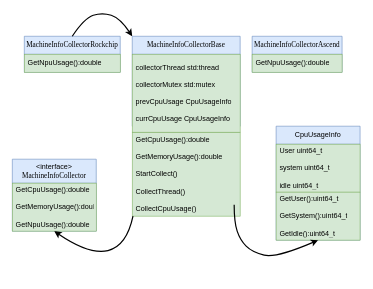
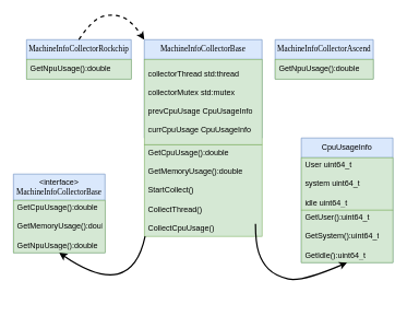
- <mxCell id="6" value="" style="curved=1;endArrow=classic;html=1;rounded=0;exitX=0.5;exitY=0;exitDx=0;exitDy=0;entryX=0;entryY=0;entryDx=0;entryDy=0;strokeWidth=2;" parent="1" source="2" target="7" edge="1"><mxGeometry width="50" height="50" relative="1" as="geometry"><mxPoint x="350" y="210" as="sourcePoint" /><mxPoint x="400" y="160" as="targetPoint" /><Array as="points"><mxPoint x="140" y="30" /><mxPoint x="170" y="20" /><mxPoint x="200" y="30" /></Array></mxGeometry></mxCell>
+ <mxCell id="6" value="" style="curved=1;endArrow=classic;html=1;rounded=0;exitX=0.5;exitY=0;exitDx=0;exitDy=0;entryX=0;entryY=0;entryDx=0;entryDy=0;strokeWidth=2;dashed=1;" parent="1" source="2" target="7" edge="1"><mxGeometry width="50" height="50" relative="1" as="geometry"><mxPoint x="350" y="210" as="sourcePoint" /><mxPoint x="400" y="160" as="targetPoint" /><Array as="points"><mxPoint x="140" y="30" /><mxPoint x="170" y="20" /><mxPoint x="200" y="30" /></Array></mxGeometry></mxCell>
- <mxCell id="10" value="&lt;div&gt;&amp;lt;interface&amp;gt;&lt;/div&gt;&lt;div&gt;&lt;span style=&quot;mso-spacerun:'yes';font-family:'Times New Roman';mso-fareast-font-family:宋体;&quot;&gt;MachineInfoCollector&lt;/span&gt;&lt;br&gt;&lt;/div&gt;" style="swimlane;fontStyle=0;childLayout=stackLayout;horizontal=1;startSize=40;horizontalStack=0;resizeParent=1;resizeParentMax=0;resizeLast=0;collapsible=1;marginBottom=0;whiteSpace=wrap;html=1;fillColor=#dae8fc;strokeColor=#6c8ebf;" parent="1" vertex="1"><mxGeometry x="20" y="265" width="140" height="120" as="geometry" /></mxCell>
+ <mxCell id="10" value="&lt;div&gt;&amp;lt;interface&amp;gt;&lt;/div&gt;&lt;div&gt;&lt;span style=&quot;mso-spacerun:'yes';font-family:'Times New Roman';mso-fareast-font-family:宋体;&quot;&gt;MachineInfoCollectorBase&lt;/span&gt;&lt;br&gt;&lt;/div&gt;" style="swimlane;fontStyle=0;childLayout=stackLayout;horizontal=1;startSize=40;horizontalStack=0;resizeParent=1;resizeParentMax=0;resizeLast=0;collapsible=1;marginBottom=0;whiteSpace=wrap;html=1;fillColor=#dae8fc;strokeColor=#6c8ebf;" parent="1" vertex="1"><mxGeometry x="20" y="265" width="140" height="120" as="geometry" /></mxCell>
